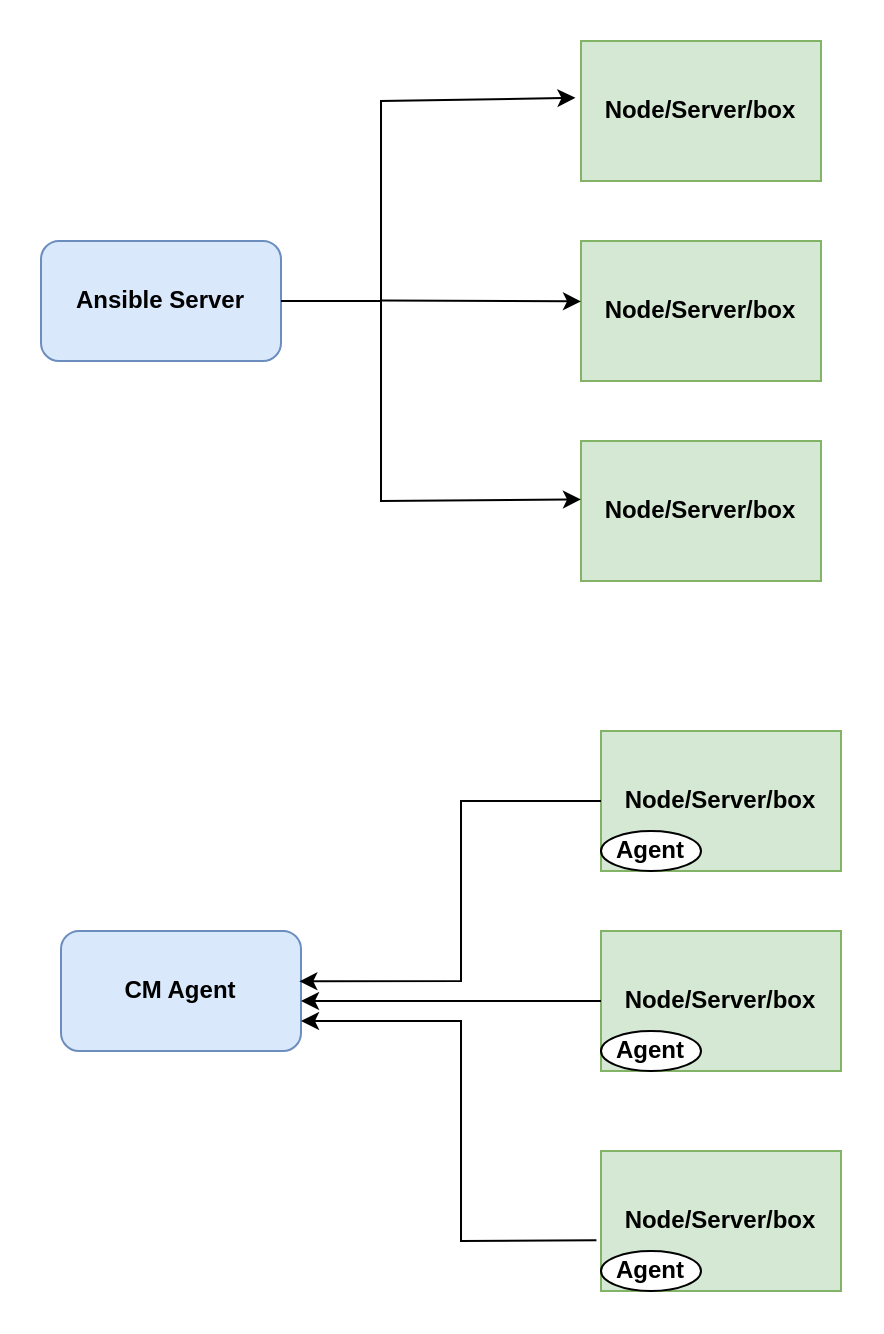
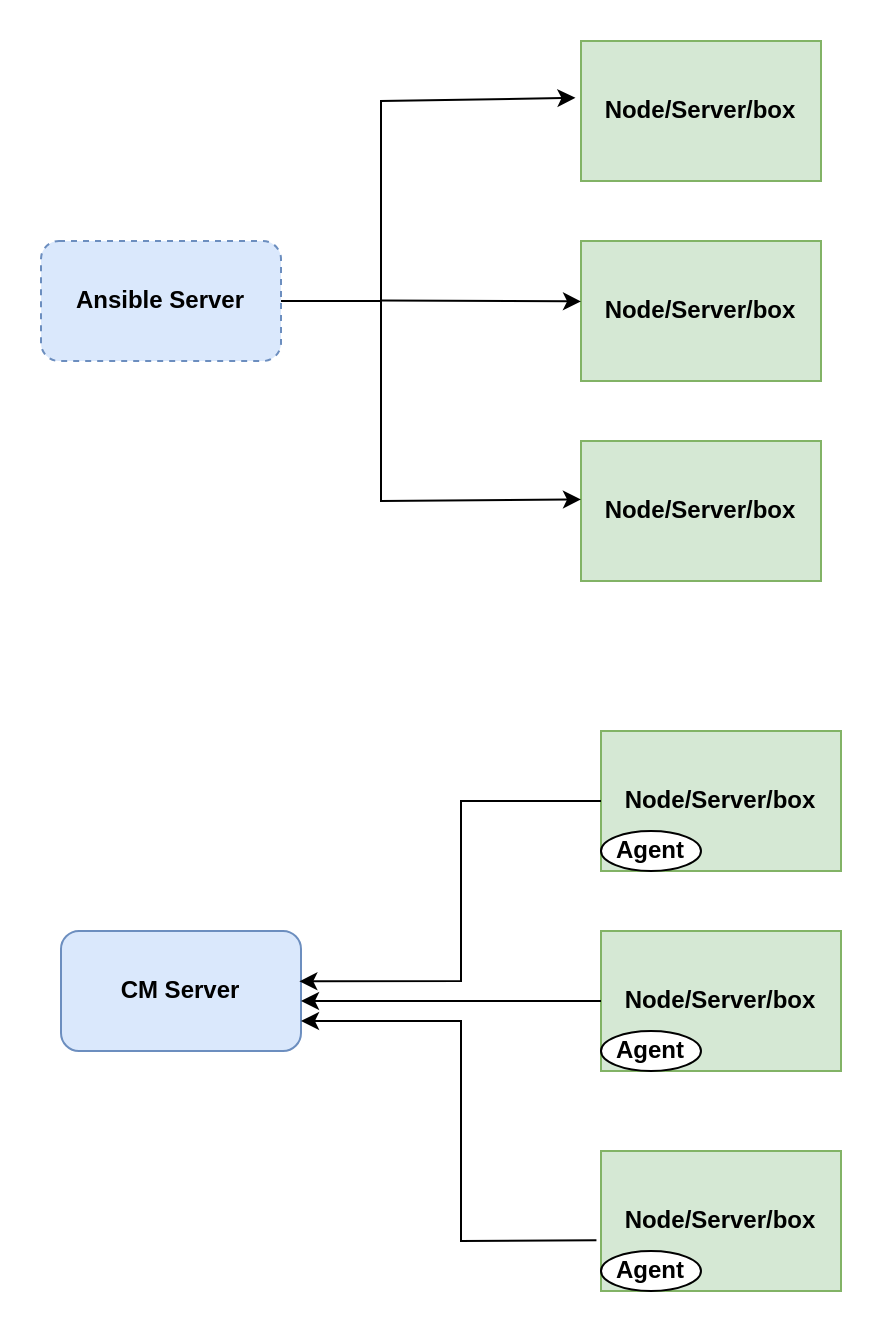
- <mxCell id="2" value="&lt;b&gt;Ansible Server&lt;/b&gt;" style="rounded=1;whiteSpace=wrap;html=1;fillColor=#dae8fc;strokeColor=#6c8ebf;gradientColor=none;" parent="1" vertex="1"><mxGeometry x="20" y="120" width="120" height="60" as="geometry" /></mxCell>
+ <mxCell id="2" value="&lt;b&gt;Ansible Server&lt;/b&gt;" style="rounded=1;whiteSpace=wrap;html=1;fillColor=#dae8fc;strokeColor=#6c8ebf;gradientColor=none;dashed=1;" parent="1" vertex="1"><mxGeometry x="20" y="120" width="120" height="60" as="geometry" /></mxCell>
- <mxCell id="12" value="&lt;b&gt;CM Agent&lt;/b&gt;" style="rounded=1;whiteSpace=wrap;html=1;fillColor=#dae8fc;strokeColor=#6c8ebf;gradientColor=none;" parent="1" vertex="1"><mxGeometry x="30" y="465" width="120" height="60" as="geometry" /></mxCell>
+ <mxCell id="12" value="&lt;b&gt;CM Server&lt;/b&gt;" style="rounded=1;whiteSpace=wrap;html=1;fillColor=#dae8fc;strokeColor=#6c8ebf;gradientColor=none;" parent="1" vertex="1"><mxGeometry x="30" y="465" width="120" height="60" as="geometry" /></mxCell>
